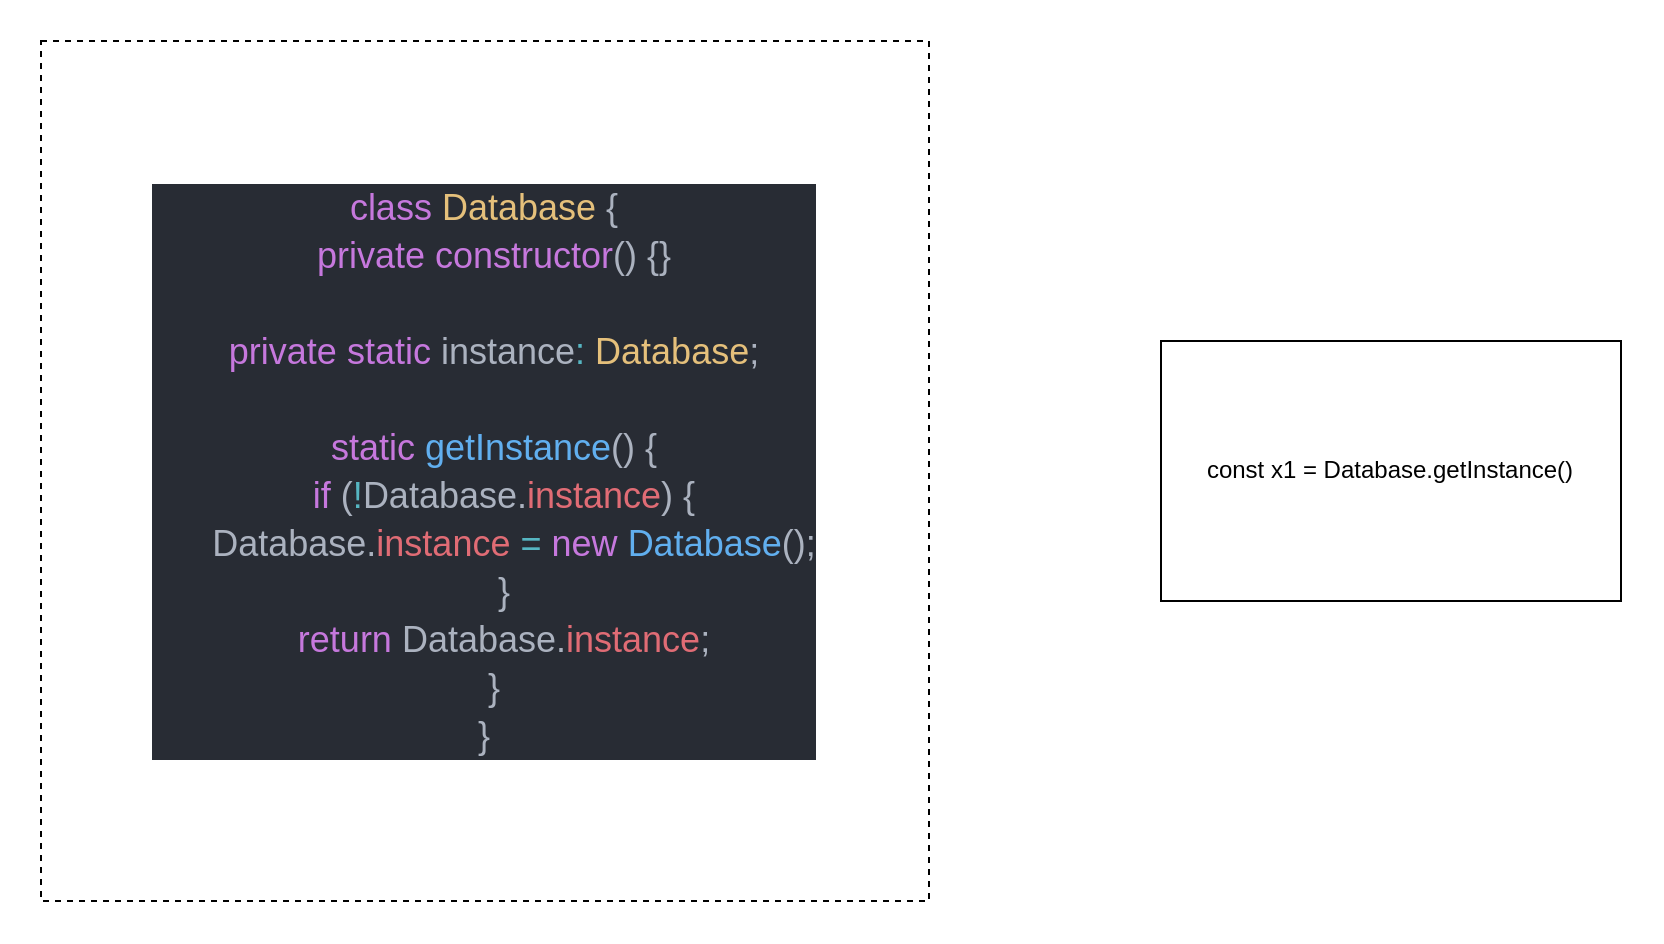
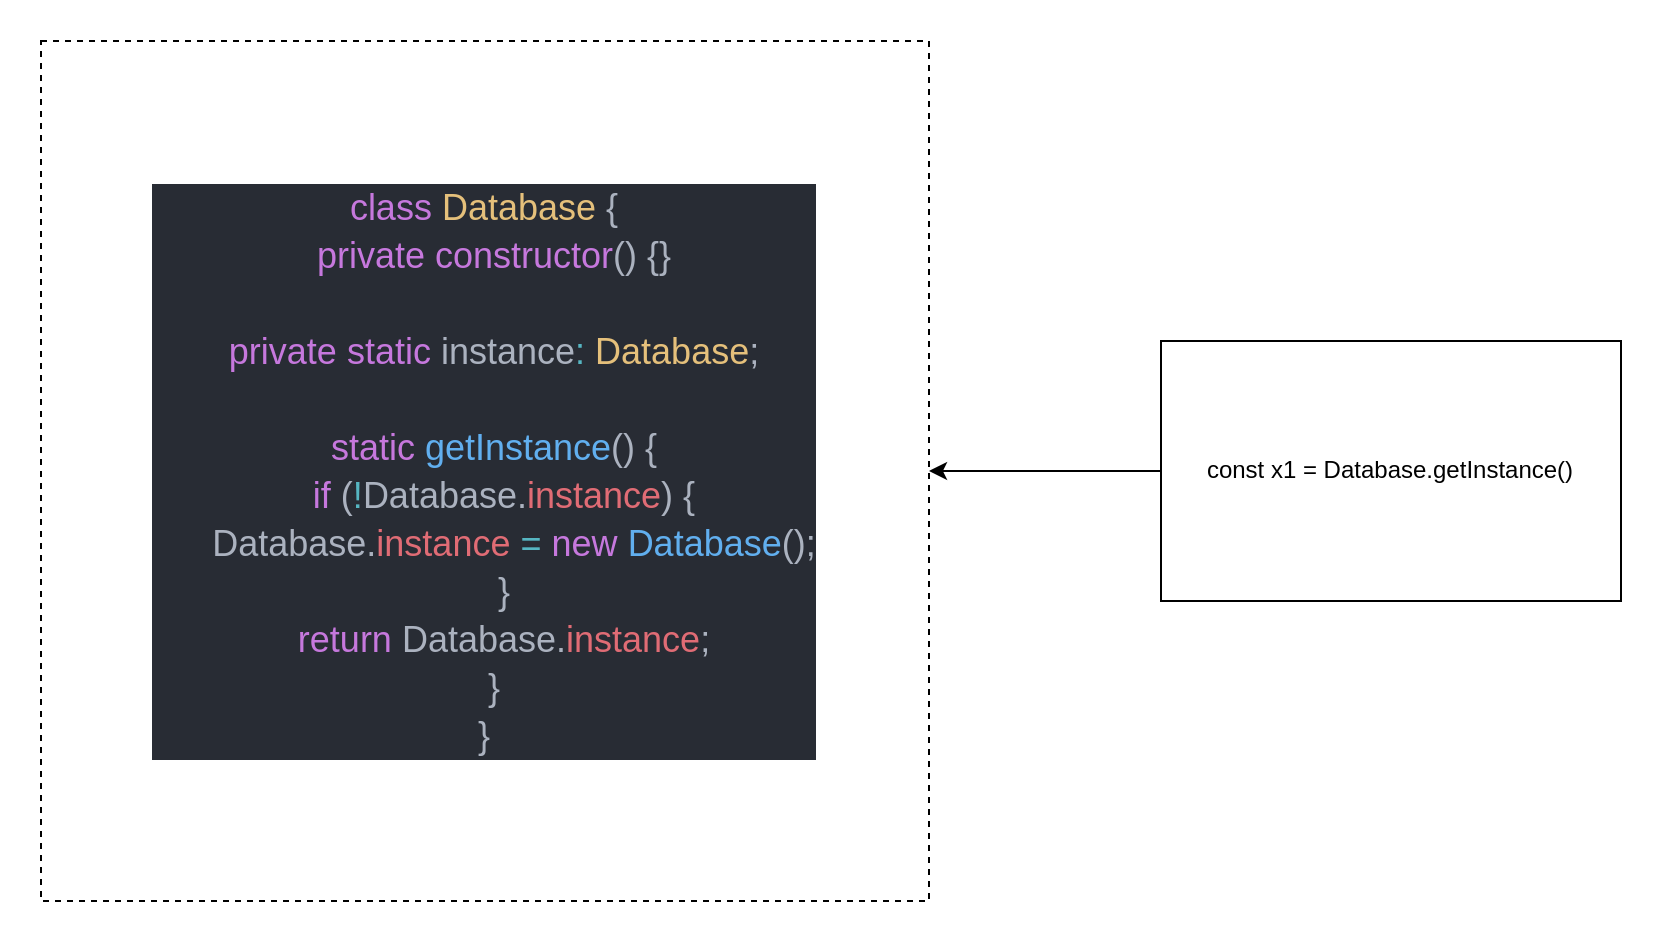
+ <mxCell id="3" style="edgeStyle=none;html=1;entryX=1;entryY=0.5;entryDx=0;entryDy=0;" parent="1" source="4" target="2" edge="1"><mxGeometry relative="1" as="geometry" /></mxCell>
